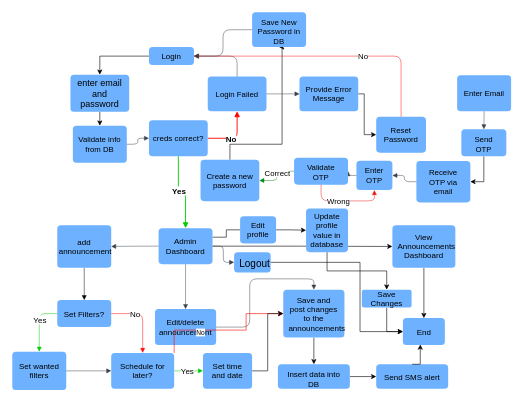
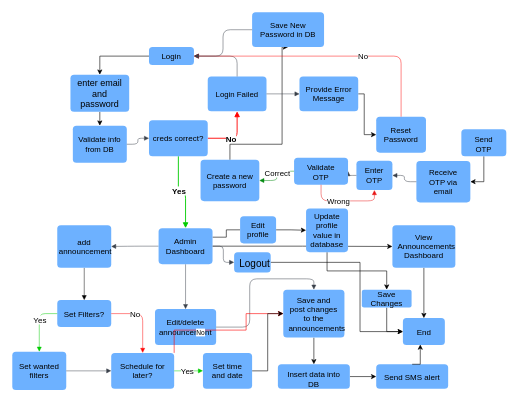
- <mxCell id="68" value="Save New Password in DB" style="html=1;overflow=block;blockSpacing=1;whiteSpace=wrap;fontSize=13;align=center;spacing=9;strokeOpacity=0;fillOpacity=100;rounded=1;absoluteArcSize=1;arcSize=12;fillColor=#6db1ff;strokeWidth=0.8;lucidId=WuJf9yEVuqaz;" parent="1" vertex="1"><mxGeometry x="420" y="20" width="90" height="58" as="geometry" /></mxCell>
+ <mxCell id="68" value="Save New Password in DB" style="html=1;overflow=block;blockSpacing=1;whiteSpace=wrap;fontSize=13;align=center;spacing=9;strokeOpacity=0;fillOpacity=100;rounded=1;absoluteArcSize=1;arcSize=12;fillColor=#6db1ff;strokeWidth=0.8;lucidId=WuJf9yEVuqaz;" parent="1" vertex="1"><mxGeometry x="420" y="20" width="120" height="58" as="geometry" /></mxCell>
- <mxCell id="46" value="Enter Email" style="html=1;overflow=block;blockSpacing=1;whiteSpace=wrap;fontSize=13;align=center;spacing=3.8;strokeOpacity=0;fillOpacity=100;rounded=1;absoluteArcSize=1;arcSize=12;fillColor=#6db1ff;strokeWidth=0.8;lucidId=WuJfHciTWmlJ;" parent="1" vertex="1"><mxGeometry x="762" y="125" width="90" height="60" as="geometry" /></mxCell>
- <mxCell id="47" value="" style="html=1;jettySize=18;whiteSpace=wrap;fontSize=13;strokeColor=#3a414a;strokeOpacity=100;strokeWidth=0.8;rounded=1;arcSize=24;edgeStyle=orthogonalEdgeStyle;startArrow=none;endArrow=block;endFill=1;exitX=0.5;exitY=1;exitPerimeter=0;entryX=0.5;entryY=0;entryPerimeter=0;lucidId=WuJfnMkL1I3P;" parent="1" source="46" target="61" edge="1"><mxGeometry width="100" height="100" relative="1" as="geometry"><Array as="points" /></mxGeometry></mxCell>
